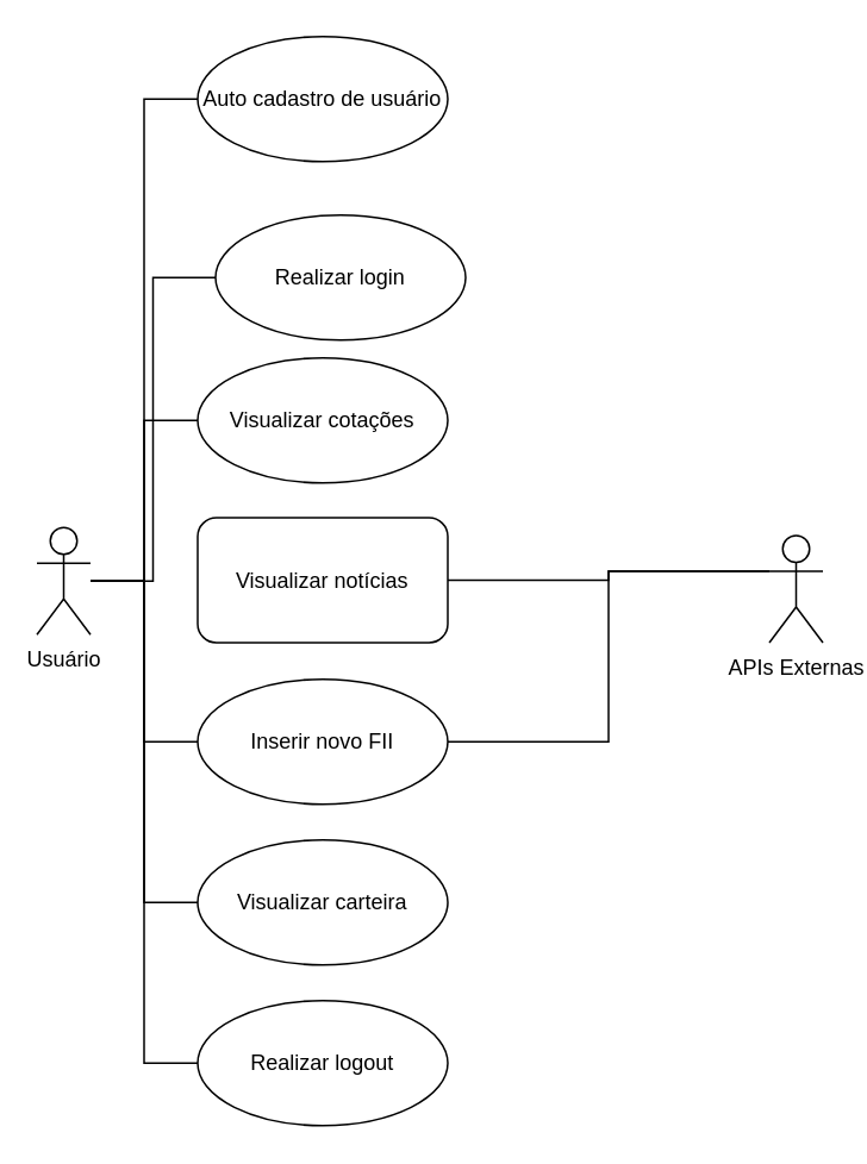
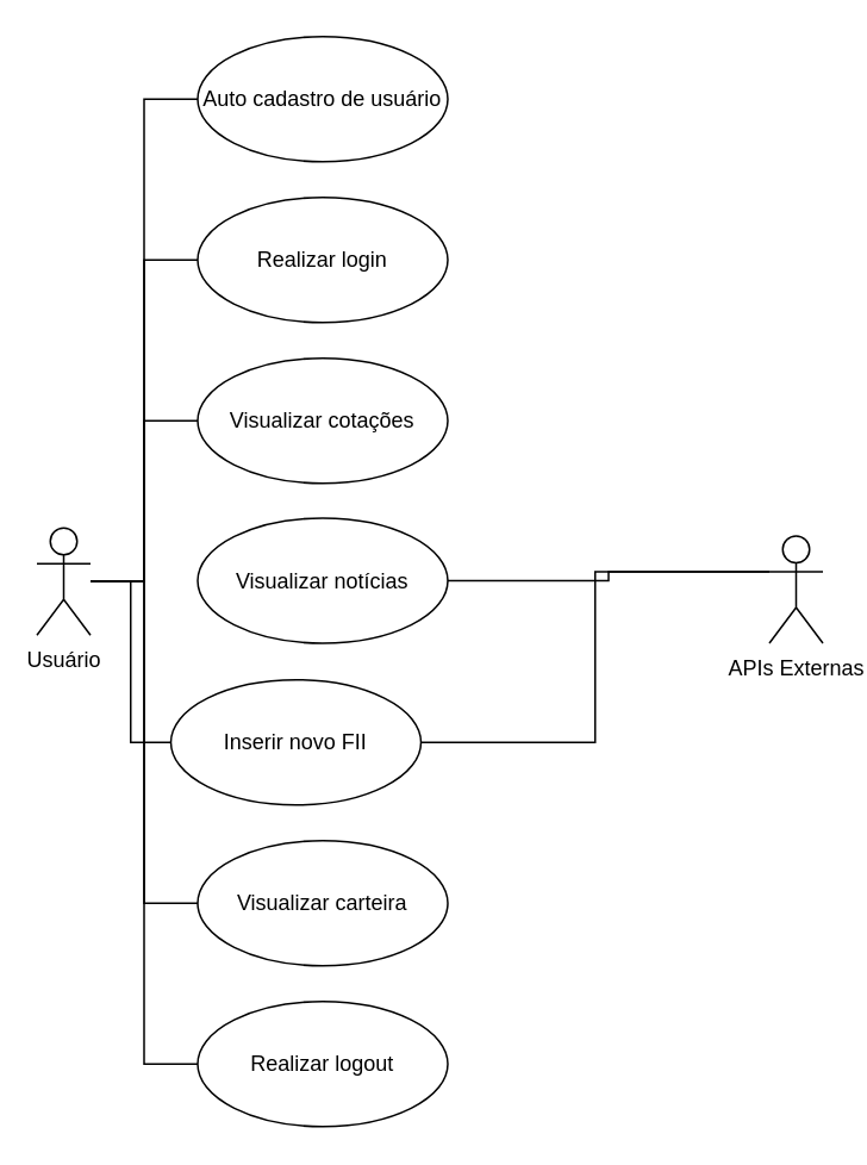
- <mxCell id="10" value="Realizar login" style="ellipse;whiteSpace=wrap;html=1;" parent="1" vertex="1"><mxGeometry x="120" y="120" width="140" height="70" as="geometry" /></mxCell>
+ <mxCell id="10" value="Realizar login" style="ellipse;whiteSpace=wrap;html=1;" parent="1" vertex="1"><mxGeometry x="110" y="110" width="140" height="70" as="geometry" /></mxCell>
- <mxCell id="12" value="Visualizar notícias" style="whiteSpace=wrap;html=1;rounded=1;" parent="1" vertex="1"><mxGeometry x="110" y="289.5" width="140" height="70" as="geometry" /></mxCell>
+ <mxCell id="12" value="Visualizar notícias" style="ellipse;whiteSpace=wrap;html=1;" parent="1" vertex="1"><mxGeometry x="110" y="289.5" width="140" height="70" as="geometry" /></mxCell>
- <mxCell id="13" value="Inserir novo FII" style="ellipse;whiteSpace=wrap;html=1;" parent="1" vertex="1"><mxGeometry x="110" y="380" width="140" height="70" as="geometry" /></mxCell>
+ <mxCell id="13" value="Inserir novo FII" style="ellipse;whiteSpace=wrap;html=1;" parent="1" vertex="1"><mxGeometry x="95" y="380" width="140" height="70" as="geometry" /></mxCell>
